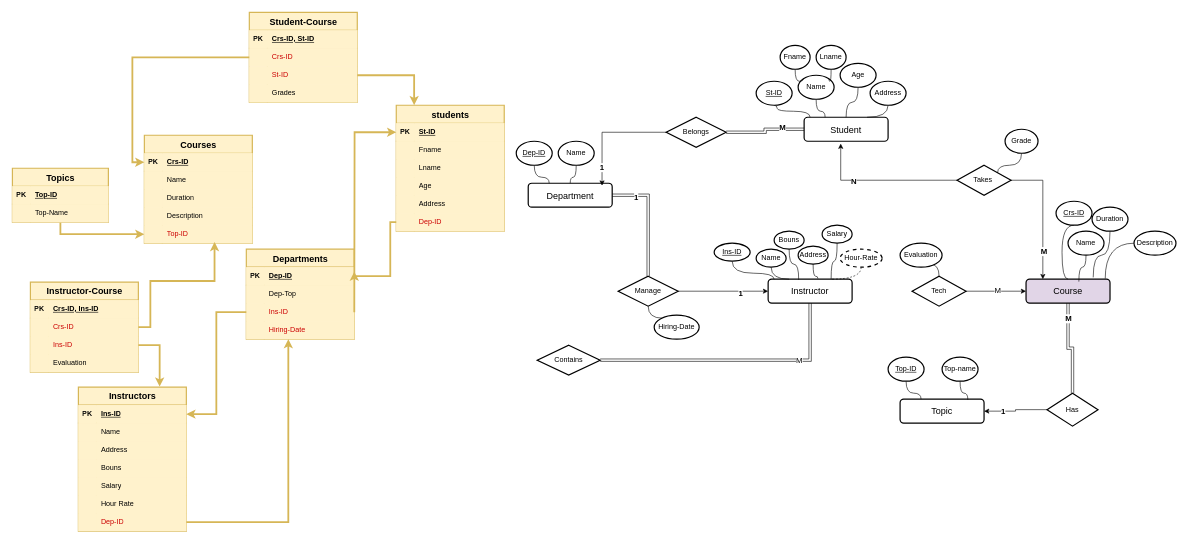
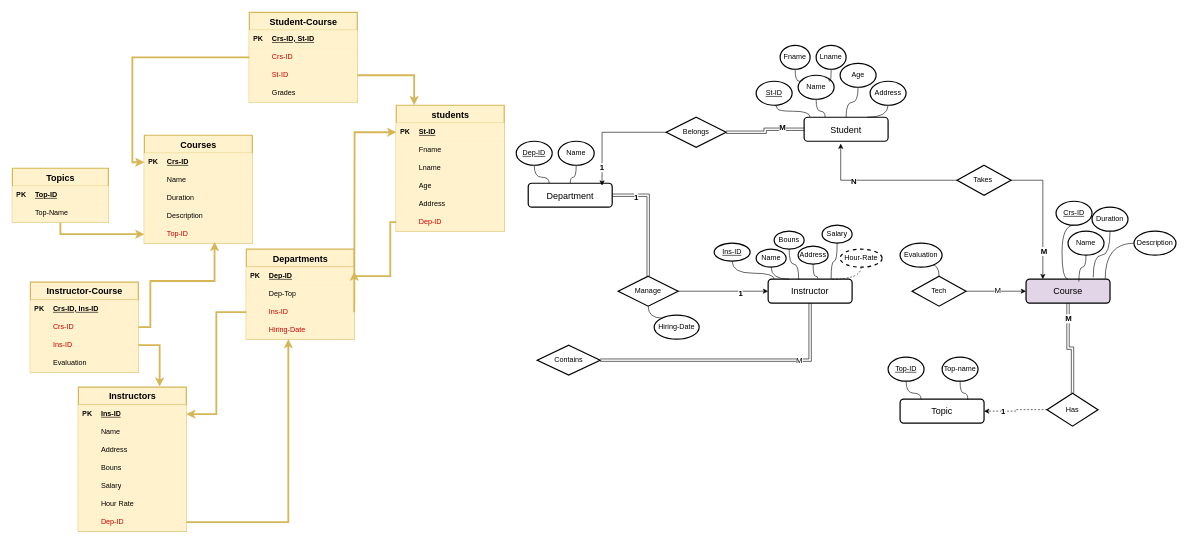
- <mxCell id="78" value="Grade" style="ellipse;whiteSpace=wrap;html=1;strokeWidth=2;" parent="1" vertex="1"><mxGeometry x="1675" y="215" width="55" height="40" as="geometry" /></mxCell>
- <mxCell id="77" style="edgeStyle=orthogonalEdgeStyle;rounded=0;orthogonalLoop=1;jettySize=auto;html=1;entryX=1;entryY=0;entryDx=0;entryDy=0;endArrow=none;startFill=0;curved=1;" parent="1" source="78" target="72" edge="1"><mxGeometry relative="1" as="geometry" /></mxCell>
- <mxCell id="62" style="edgeStyle=orthogonalEdgeStyle;rounded=0;orthogonalLoop=1;jettySize=auto;html=1;entryX=1;entryY=0.5;entryDx=0;entryDy=0;" parent="1" source="66" target="42" edge="1"><mxGeometry relative="1" as="geometry" /></mxCell>
+ <mxCell id="62" style="edgeStyle=orthogonalEdgeStyle;rounded=0;orthogonalLoop=1;jettySize=auto;html=1;entryX=1;entryY=0.5;entryDx=0;entryDy=0;dashed=1;" parent="1" source="66" target="42" edge="1"><mxGeometry relative="1" as="geometry" /></mxCell>
